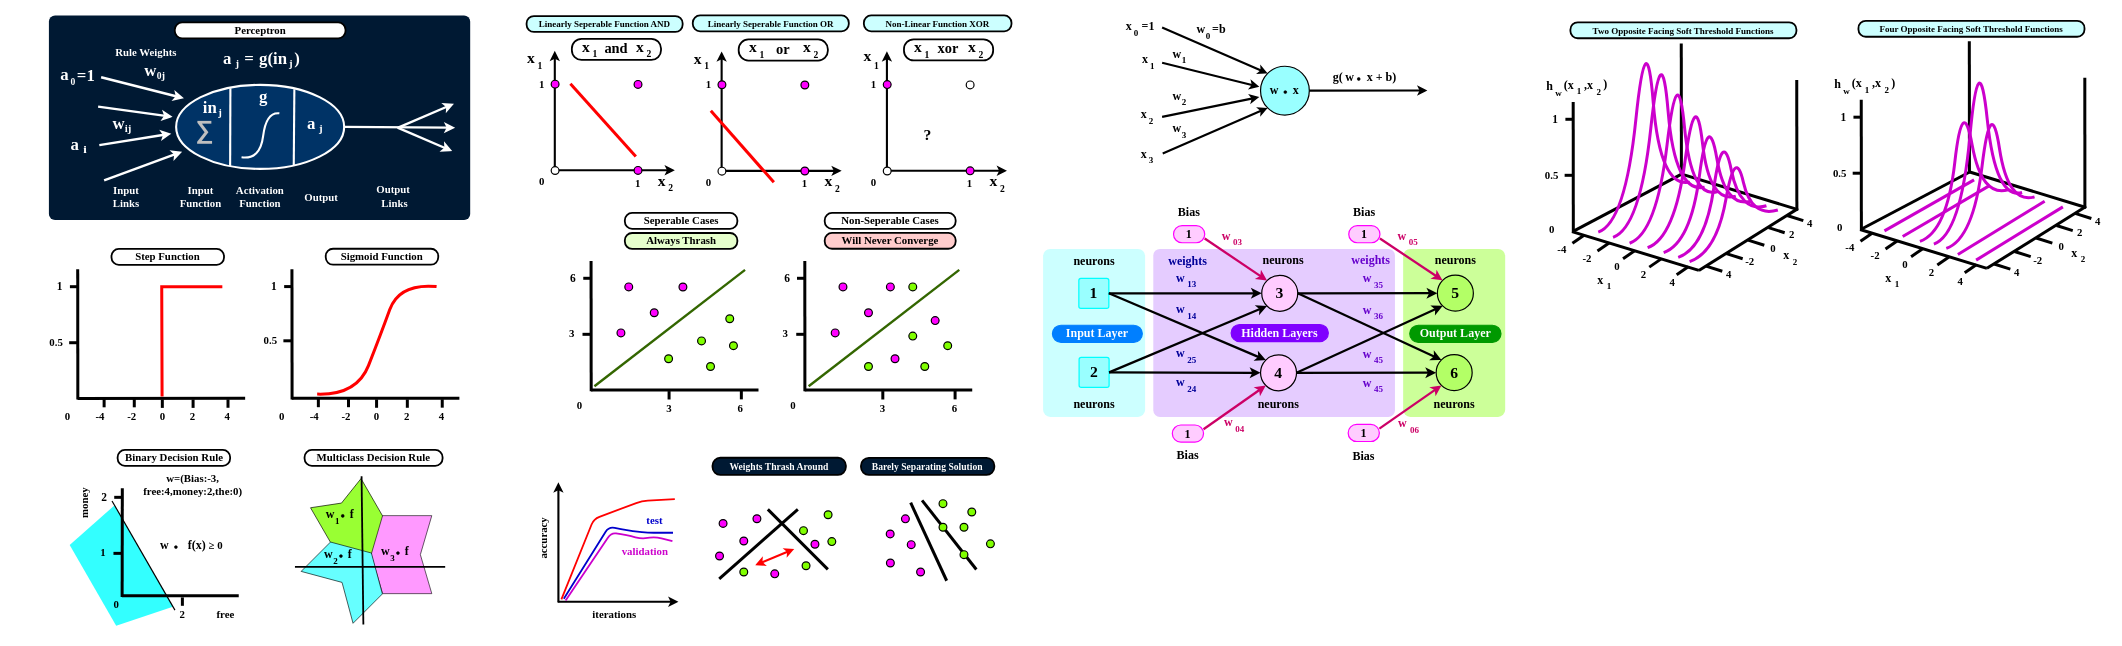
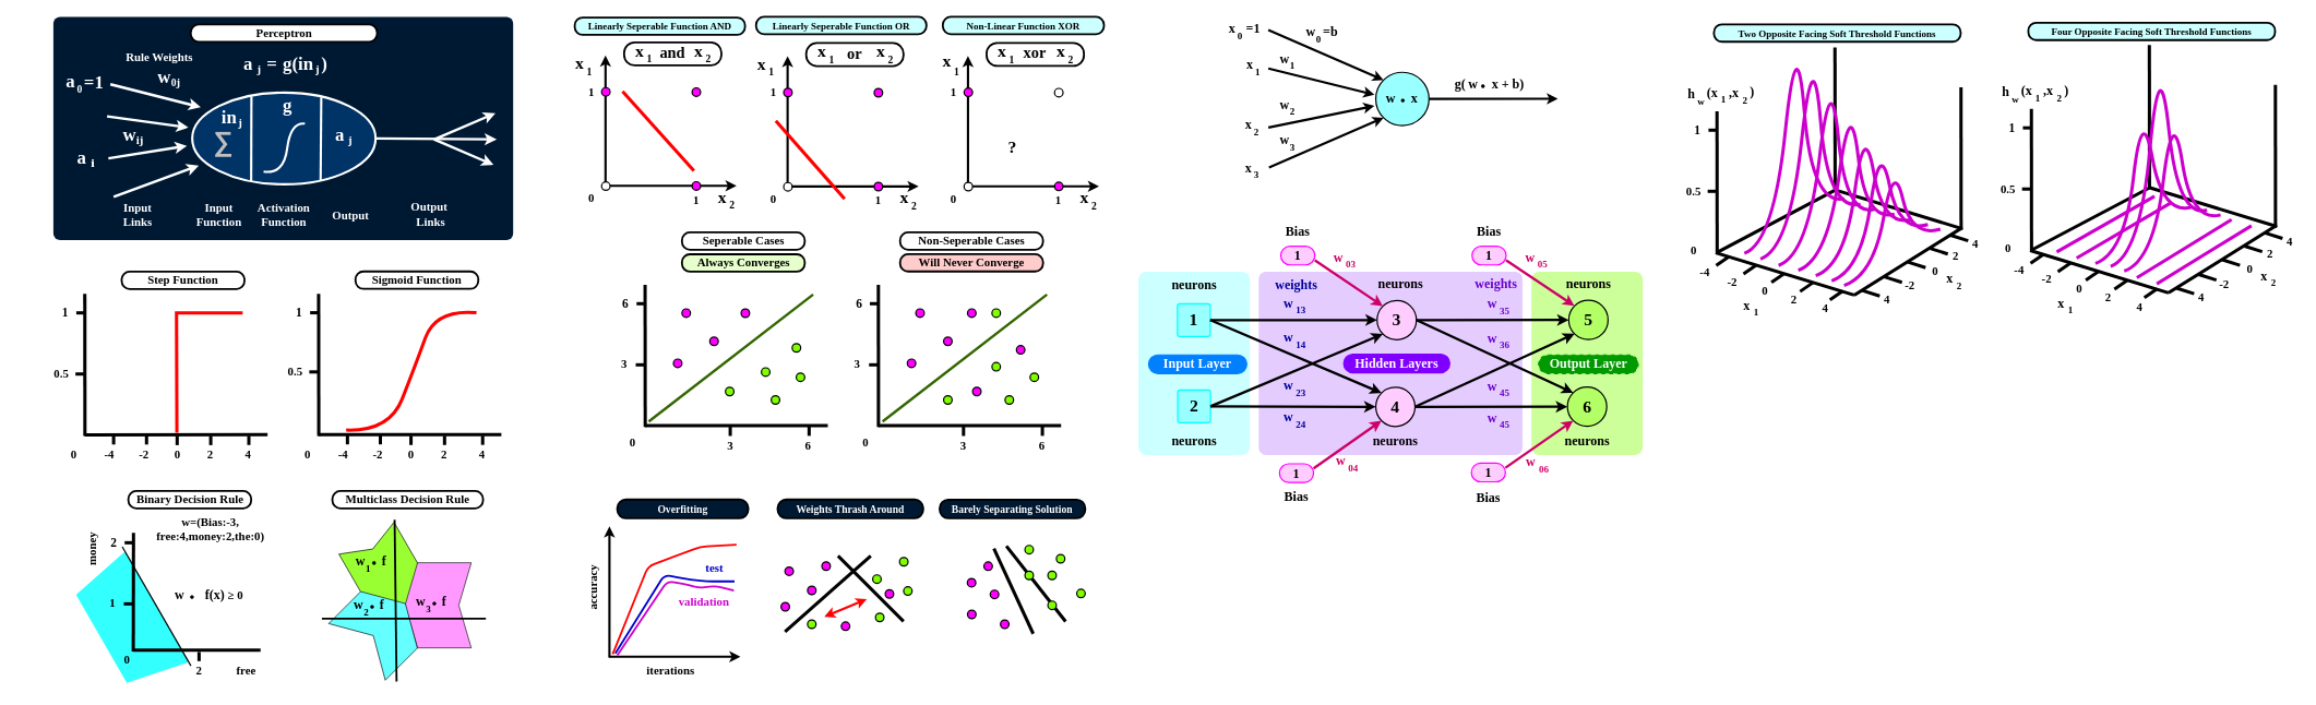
- <mxCell id="221" value="&lt;div style=&quot;line-height: 19px; white-space: pre;&quot;&gt;&lt;b style=&quot;font-family: &amp;quot;Comic Sans MS&amp;quot;; font-size: 18px; white-space: normal;&quot;&gt;Always Thrash&lt;/b&gt;&lt;br&gt;&lt;/div&gt;" style="rounded=1;whiteSpace=wrap;html=1;arcSize=46;container=0;fontSize=17;strokeWidth=3;fillColor=#E6FFCC;" parent="1" vertex="1"><mxGeometry x="1040.7" y="387.5" width="187.5" height="26.5" as="geometry" /></mxCell>
+ <mxCell id="221" value="&lt;div style=&quot;line-height: 19px; white-space: pre;&quot;&gt;&lt;b style=&quot;font-family: &amp;quot;Comic Sans MS&amp;quot;; font-size: 18px; white-space: normal;&quot;&gt;Always Converges&lt;/b&gt;&lt;br&gt;&lt;/div&gt;" style="rounded=1;whiteSpace=wrap;html=1;arcSize=46;container=0;fontSize=17;strokeWidth=3;fillColor=#E6FFCC;" parent="1" vertex="1"><mxGeometry x="1040.7" y="387.5" width="187.5" height="26.5" as="geometry" /></mxCell>
- <mxCell id="340" value="&lt;div style=&quot;line-height: 19px;&quot;&gt;&lt;font face=&quot;Comic Sans MS&quot;&gt;&lt;span style=&quot;font-size: 20px;&quot;&gt;&lt;b&gt;Output Layer&lt;/b&gt;&lt;/span&gt;&lt;/font&gt;&lt;/div&gt;" style="rounded=1;whiteSpace=wrap;html=1;fillColor=#009900;strokeColor=#009900;fontColor=#FFFFFF;arcSize=50;container=0;fontSize=17;strokeWidth=2;" vertex="1" parent="1"><mxGeometry x="2348.64" y="541.24" width="152.02" height="28.51" as="geometry" /></mxCell>
+ <mxCell id="340" value="&lt;div style=&quot;line-height: 19px;&quot;&gt;&lt;font face=&quot;Comic Sans MS&quot;&gt;&lt;span style=&quot;font-size: 20px;&quot;&gt;&lt;b&gt;Output Layer&lt;/b&gt;&lt;/span&gt;&lt;/font&gt;&lt;/div&gt;" style="rounded=1;whiteSpace=wrap;html=1;fillColor=#009900;strokeColor=#009900;fontColor=#FFFFFF;arcSize=50;container=0;fontSize=17;strokeWidth=2;dashed=1;" vertex="1" parent="1"><mxGeometry x="2348.64" y="541.24" width="152.02" height="28.51" as="geometry" /></mxCell>
- <mxCell id="381" value="&lt;font face=&quot;Comic Sans MS&quot;&gt;&lt;span style=&quot;font-size: 15px;&quot;&gt;&lt;b&gt;25&lt;/b&gt;&lt;/span&gt;&lt;/font&gt;" style="rounded=1;whiteSpace=wrap;html=1;fillColor=none;strokeColor=none;fontColor=#000099;arcSize=18;container=0;fontSize=18;" vertex="1" parent="1"><mxGeometry x="1967" y="584.2" width="38" height="28.99" as="geometry" /></mxCell>
+ <mxCell id="381" value="&lt;font face=&quot;Comic Sans MS&quot;&gt;&lt;span style=&quot;font-size: 15px;&quot;&gt;&lt;b&gt;23&lt;/b&gt;&lt;/span&gt;&lt;/font&gt;" style="rounded=1;whiteSpace=wrap;html=1;fillColor=none;strokeColor=none;fontColor=#000099;arcSize=18;container=0;fontSize=18;" vertex="1" parent="1"><mxGeometry x="1967" y="584.2" width="38" height="28.99" as="geometry" /></mxCell>
+ <mxCell id="260" value="&lt;div style=&quot;line-height: 19px;&quot;&gt;&lt;font style=&quot;font-size: 16px;&quot; face=&quot;Comic Sans MS&quot;&gt;&lt;b style=&quot;&quot;&gt;Overfitting&lt;/b&gt;&lt;/font&gt;&lt;/div&gt;" style="rounded=1;whiteSpace=wrap;html=1;arcSize=46;container=0;fontSize=19;strokeWidth=3;fillColor=#001933;fontColor=#FFFFFF;" parent="1" vertex="1"><mxGeometry x="941.996" y="761.999" width="199.91" height="28.5" as="geometry" /></mxCell>
